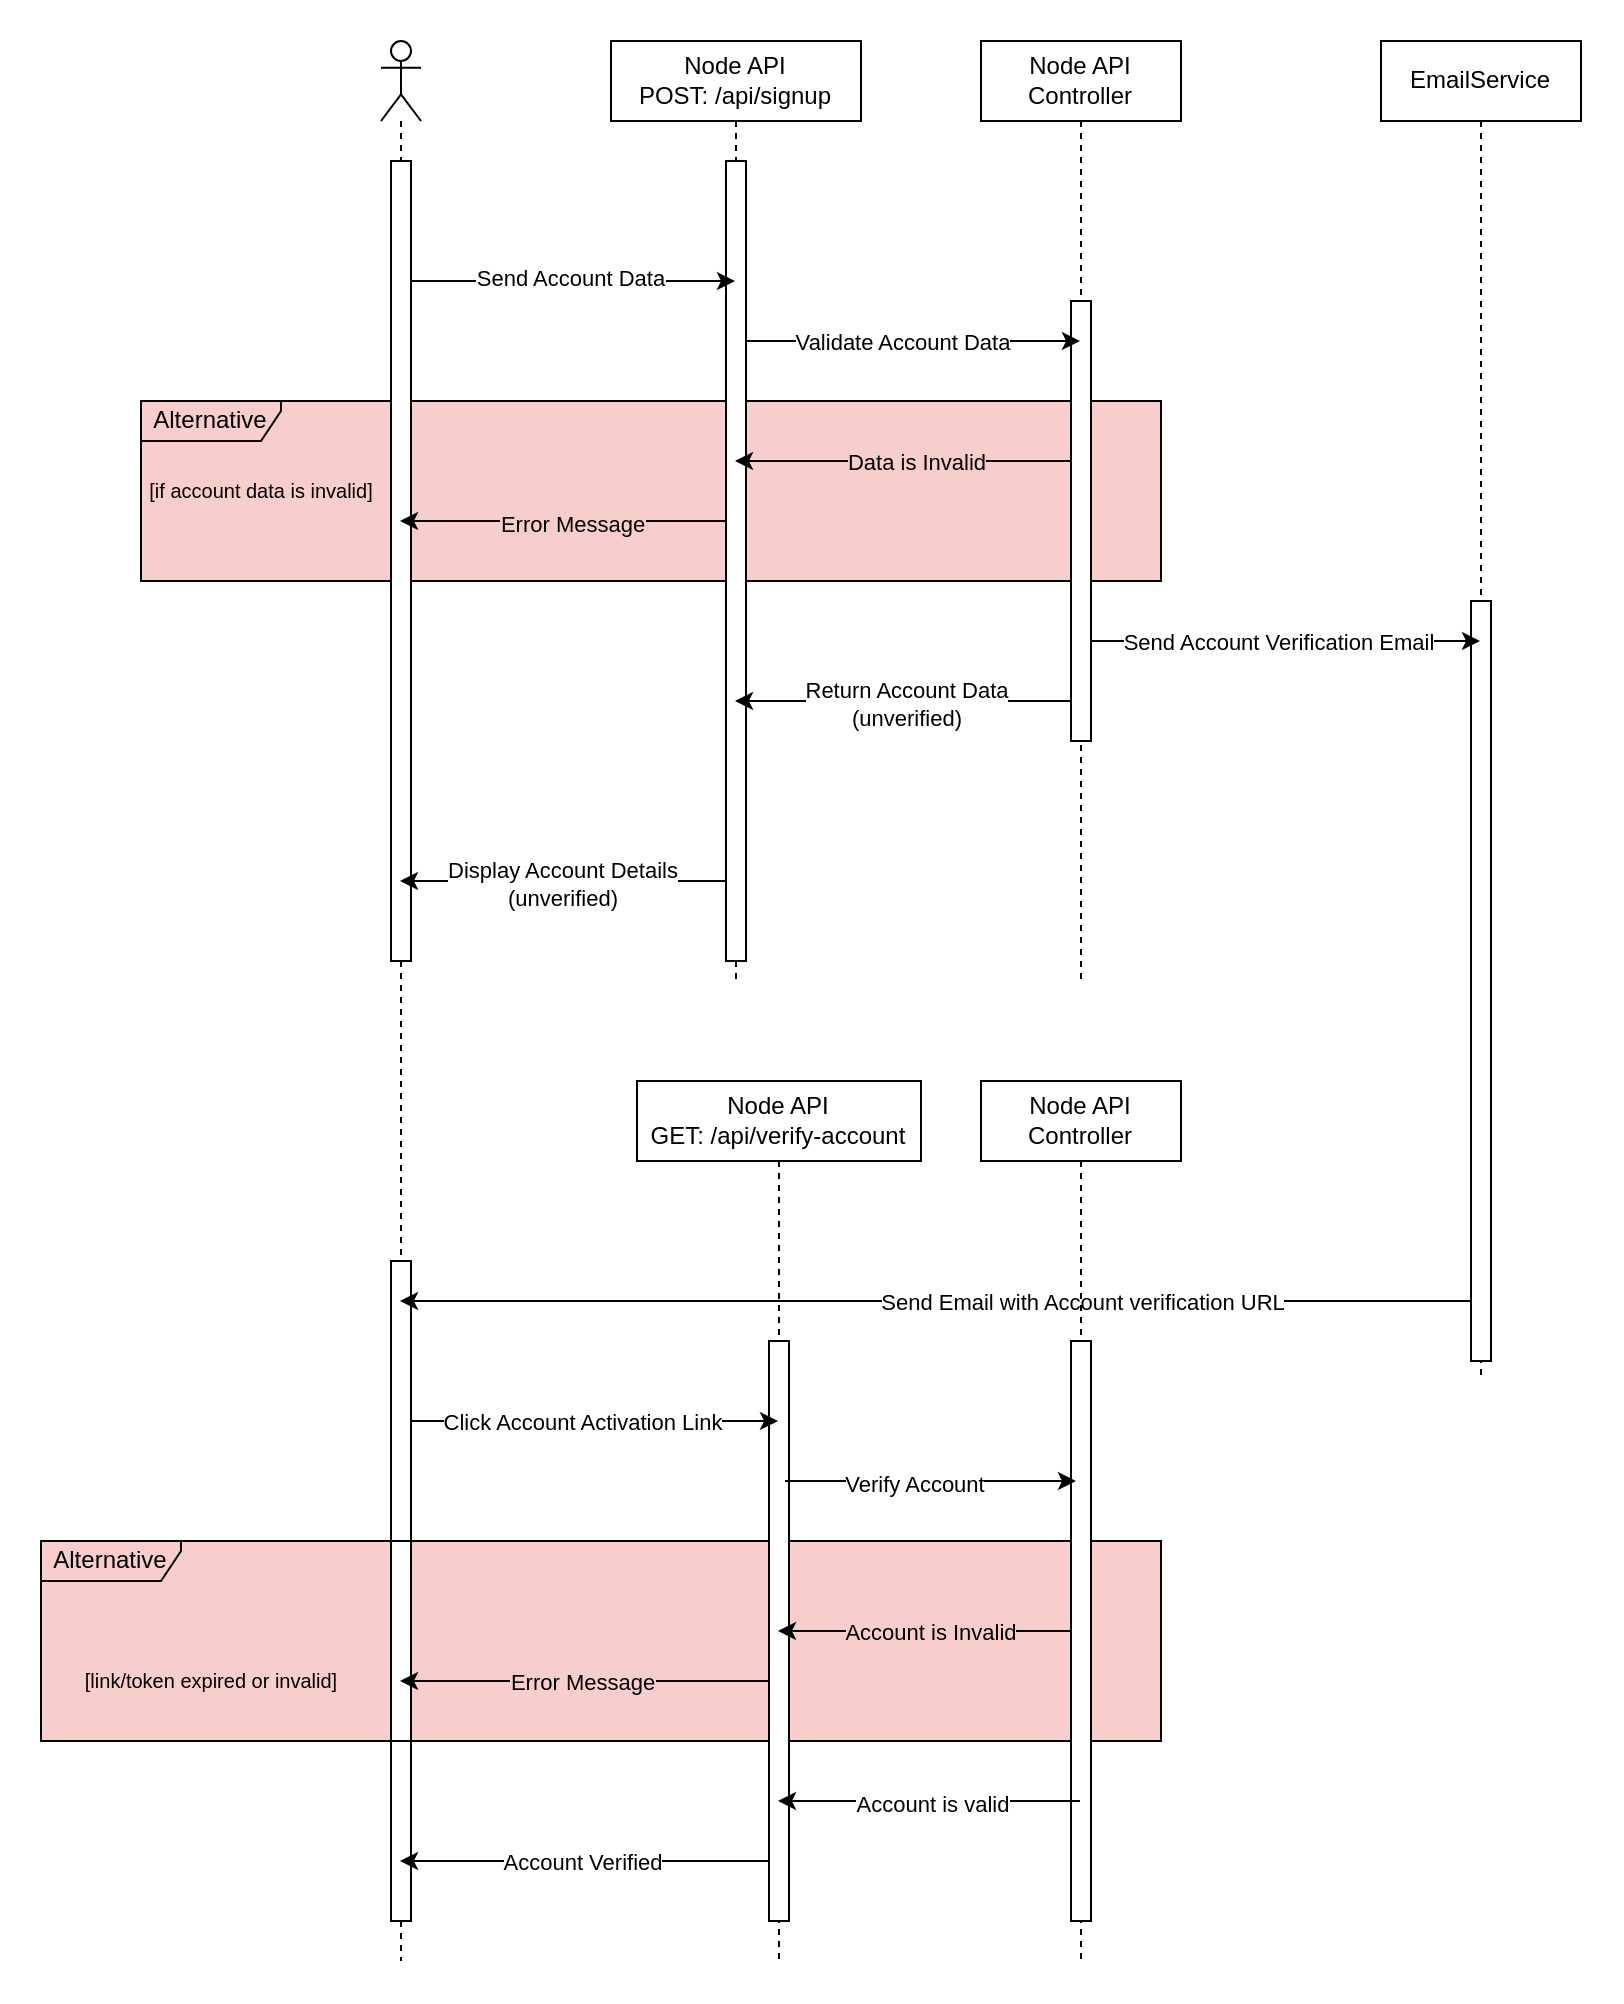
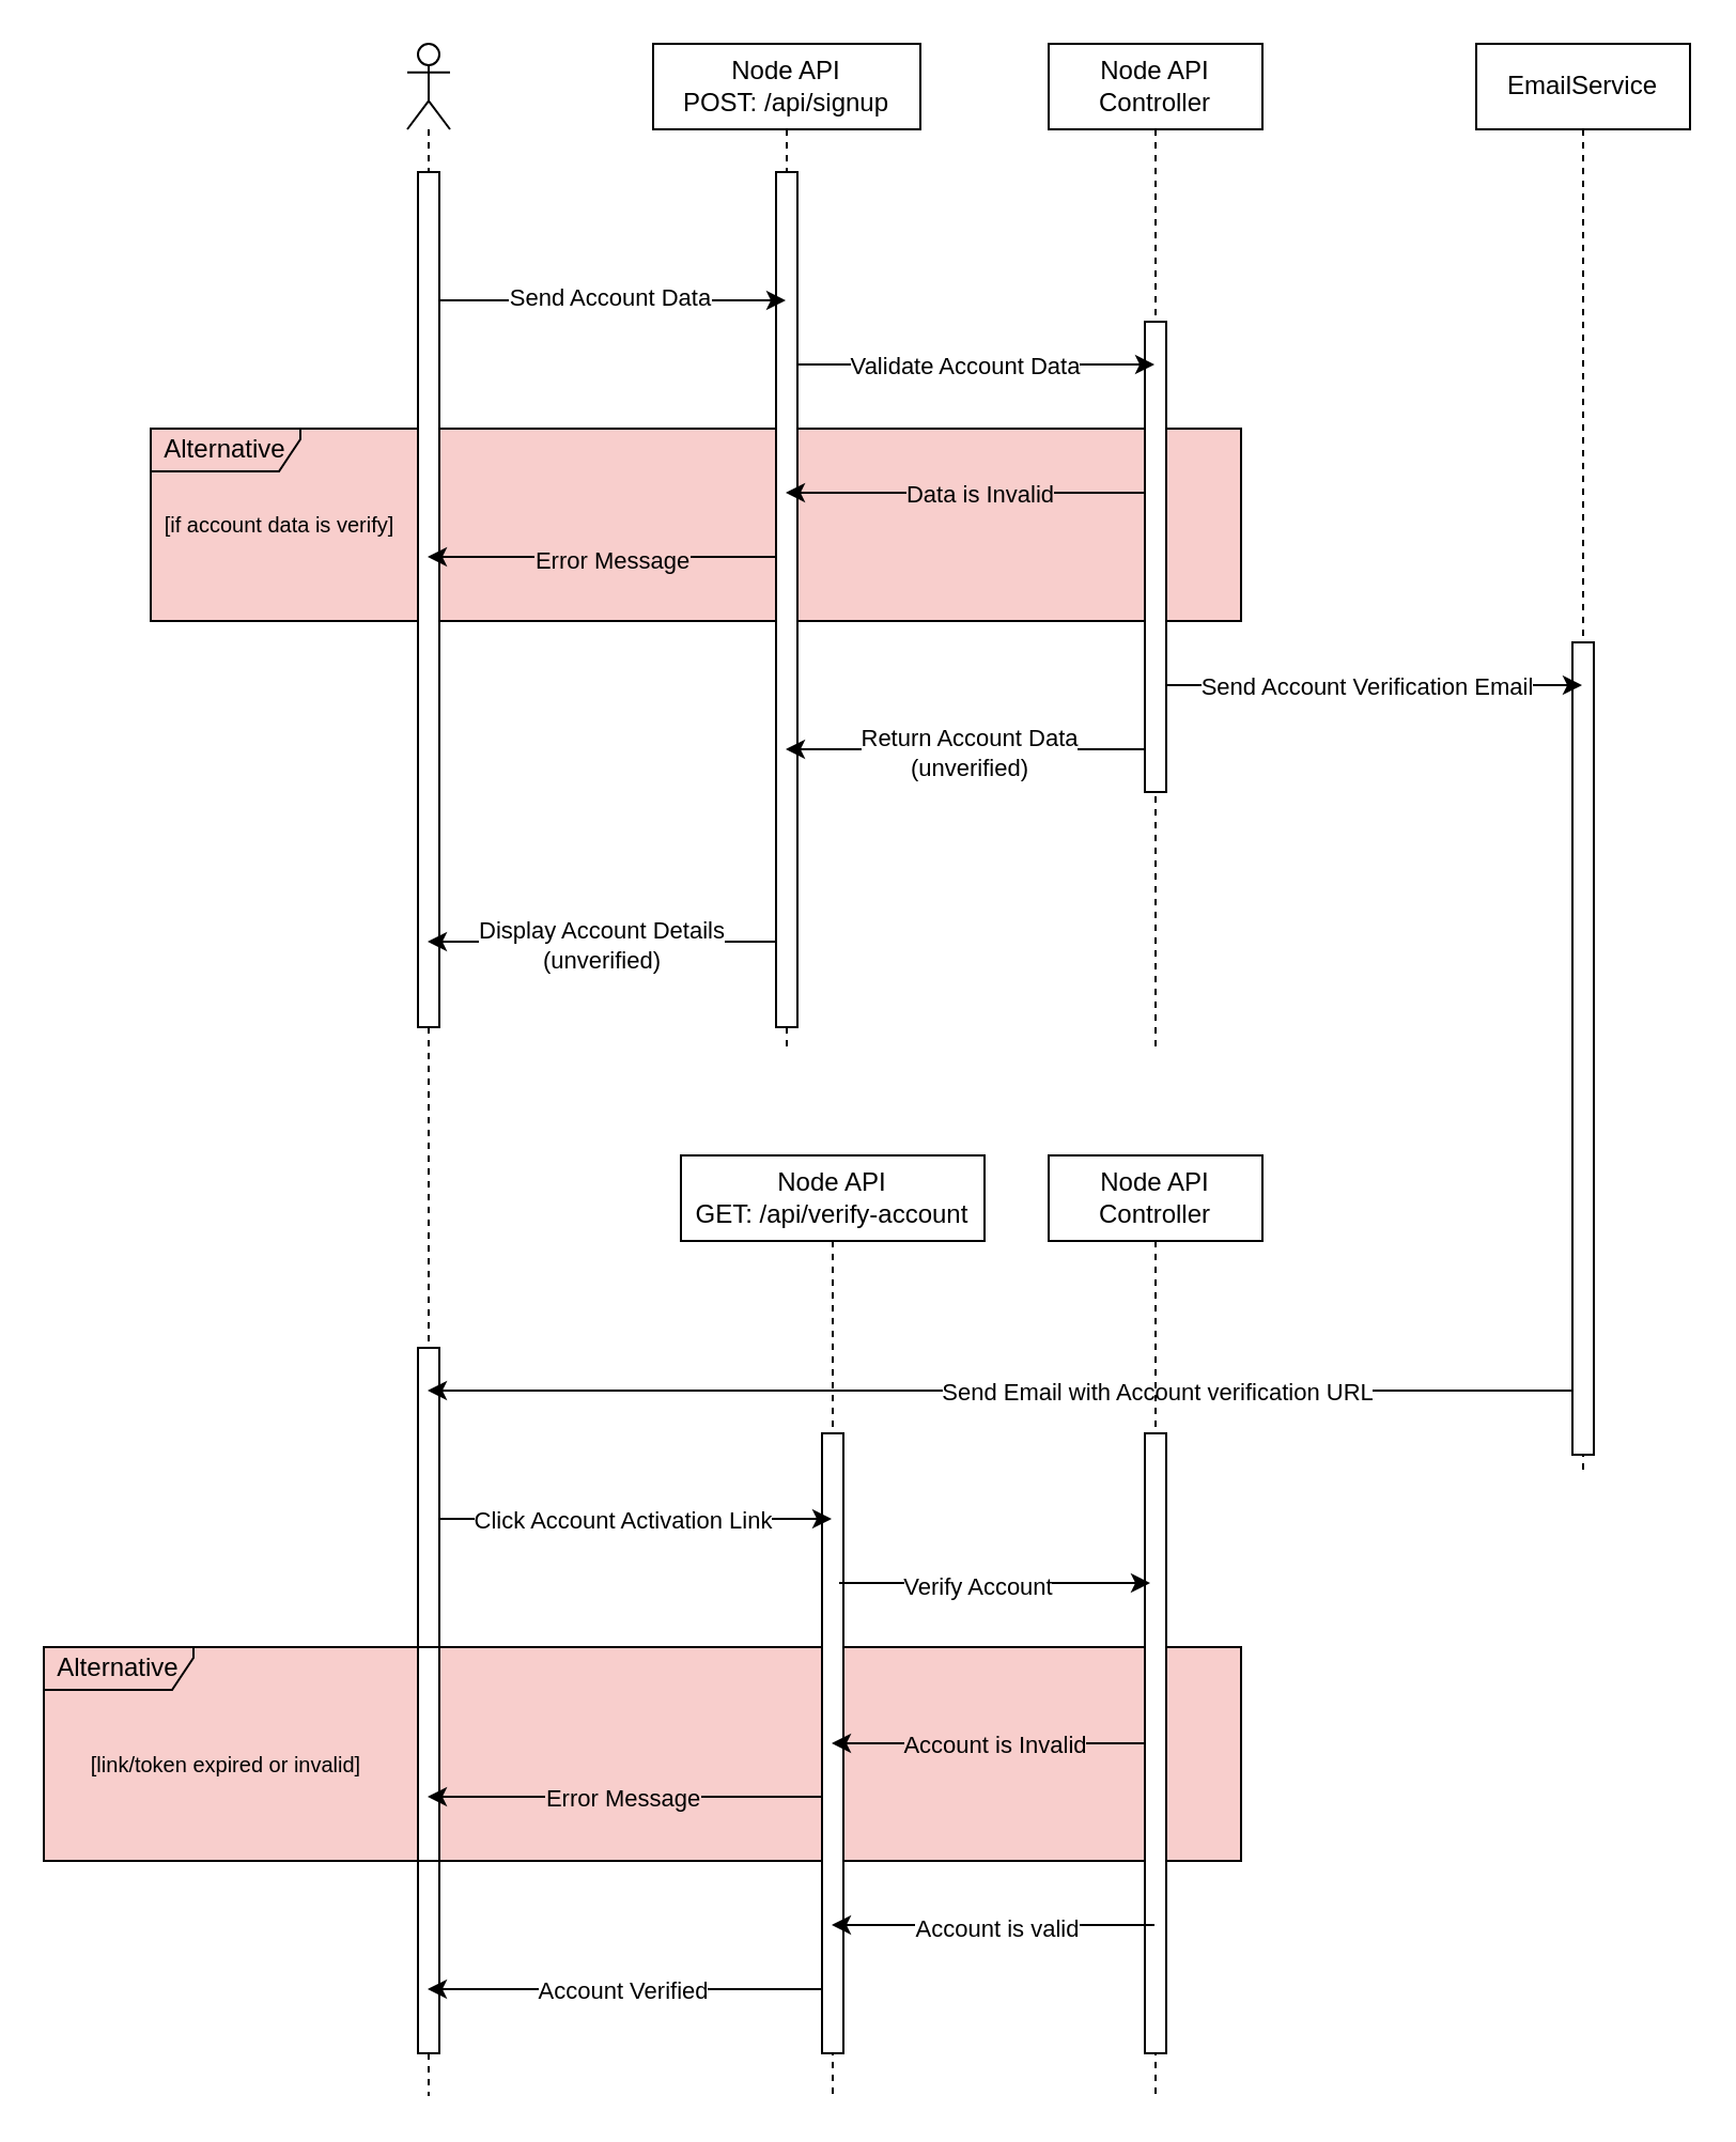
- <mxCell id="16" value="&lt;font style=&quot;font-size: 10px;&quot;&gt;[if account data is invalid]&lt;/font&gt;" style="text;html=1;align=center;verticalAlign=middle;resizable=0;points=[];autosize=1;strokeColor=none;fillColor=none;" parent="1" vertex="1"><mxGeometry x="60" y="230" width="140" height="30" as="geometry" /></mxCell>
+ <mxCell id="16" value="&lt;font style=&quot;font-size: 10px;&quot;&gt;[if account data is verify]&lt;/font&gt;" style="text;html=1;align=center;verticalAlign=middle;resizable=0;points=[];autosize=1;strokeColor=none;fillColor=none;" parent="1" vertex="1"><mxGeometry x="60" y="230" width="140" height="30" as="geometry" /></mxCell>
- <mxCell id="46" value="&lt;font style=&quot;font-size: 10px;&quot;&gt;[link/token expired or invalid]&lt;/font&gt;" style="text;html=1;align=center;verticalAlign=middle;resizable=0;points=[];autosize=1;strokeColor=none;fillColor=none;" vertex="1" parent="1"><mxGeometry x="30" y="825" width="150" height="30" as="geometry" /></mxCell>
+ <mxCell id="46" value="&lt;font style=&quot;font-size: 10px;&quot;&gt;[link/token expired or invalid]&lt;/font&gt;" style="text;html=1;align=center;verticalAlign=middle;resizable=0;points=[];autosize=1;strokeColor=none;fillColor=none;" vertex="1" parent="1"><mxGeometry x="30" y="810" width="150" height="30" as="geometry" /></mxCell>
